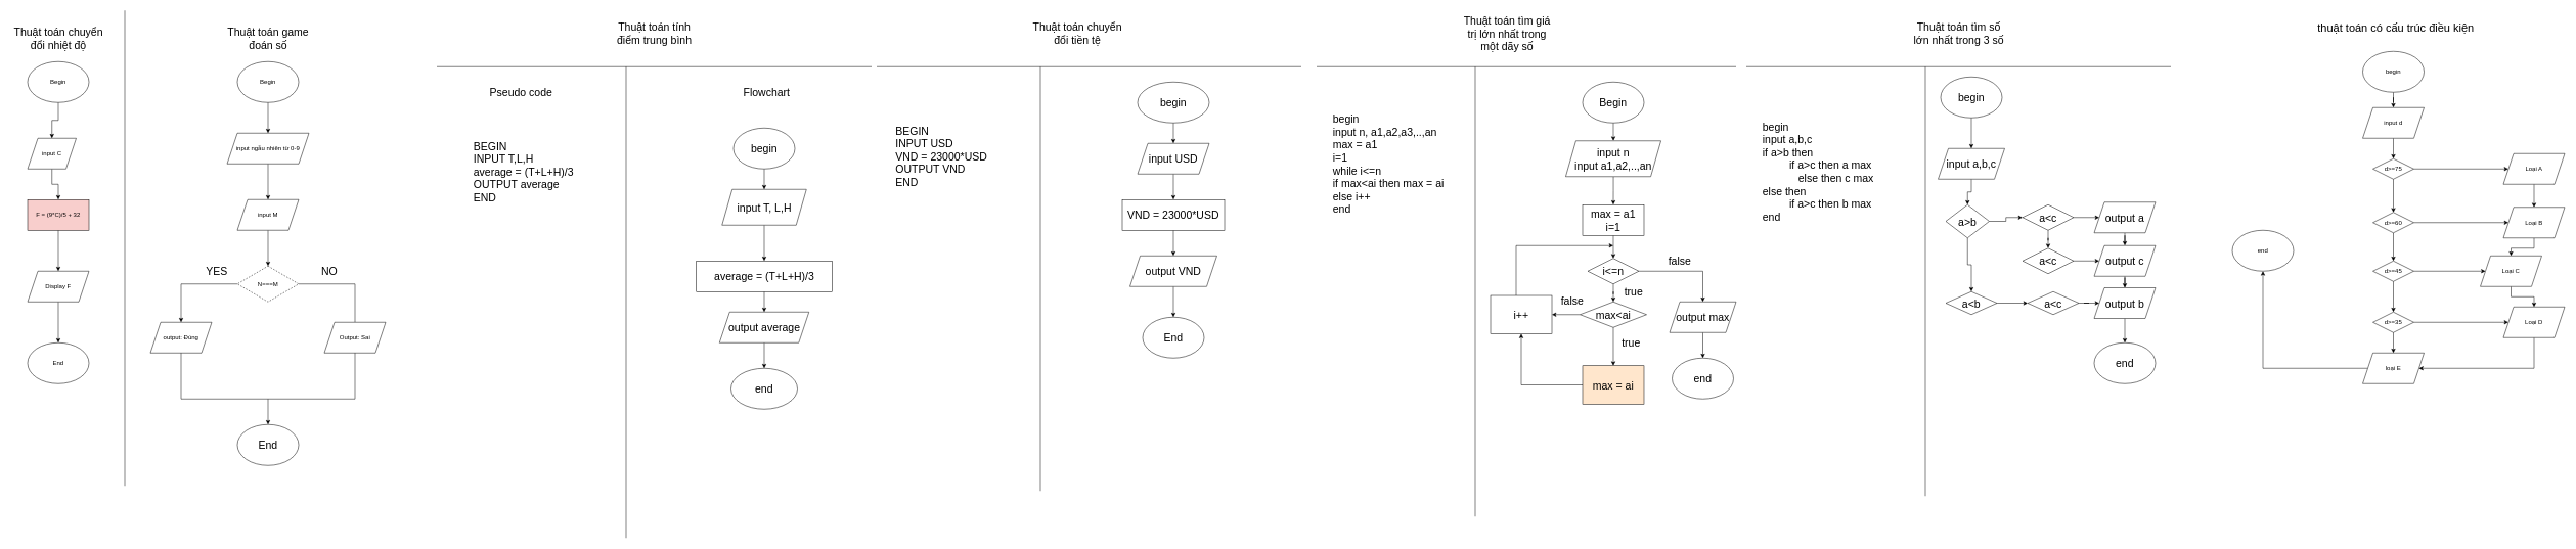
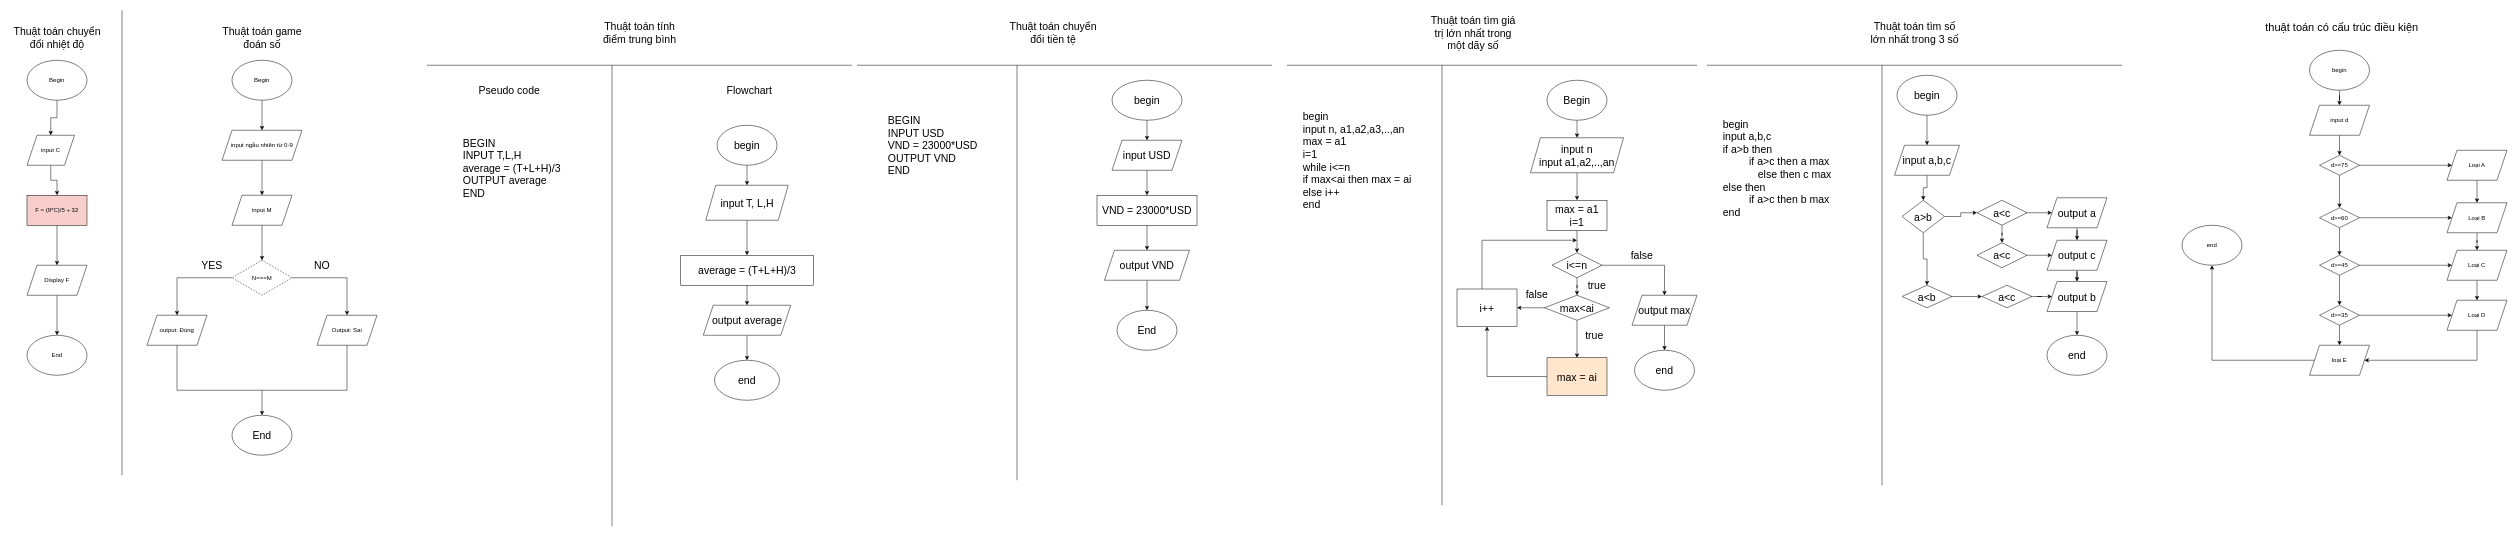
- <mxCell id="59" value="BEGIN&lt;br&gt;INPUT USD&lt;br&gt;VND = 23000*USD&lt;br&gt;OUTPUT VND&lt;br&gt;END" style="text;html=1;align=left;verticalAlign=middle;resizable=0;points=[];autosize=1;fontSize=21;" parent="1" vertex="1"><mxGeometry x="1748" y="240" width="190" height="130" as="geometry" /></mxCell>
+ <mxCell id="59" value="BEGIN&lt;br&gt;INPUT USD&lt;br&gt;VND = 23000*USD&lt;br&gt;OUTPUT VND&lt;br&gt;END" style="text;html=1;align=left;verticalAlign=middle;resizable=0;points=[];autosize=1;fontSize=21;" parent="1" vertex="1"><mxGeometry x="1773" y="225" width="190" height="130" as="geometry" /></mxCell>
- <mxCell id="139" value="Loại C" style="shape=parallelogram;perimeter=parallelogramPerimeter;whiteSpace=wrap;html=1;fixedSize=1;" vertex="1" parent="1"><mxGeometry x="4848" y="500" width="120" height="60" as="geometry" /></mxCell>
+ <mxCell id="139" value="Loại C" style="shape=parallelogram;perimeter=parallelogramPerimeter;whiteSpace=wrap;html=1;fixedSize=1;" vertex="1" parent="1"><mxGeometry x="4893" y="500" width="120" height="60" as="geometry" /></mxCell>
- <mxCell id="19" value="" style="edgeStyle=orthogonalEdgeStyle;rounded=0;orthogonalLoop=1;jettySize=auto;html=1;fontSize=21;endArrow=none;" parent="1" source="20" target="22" edge="1"><mxGeometry relative="1" as="geometry" /></mxCell>
+ <mxCell id="19" value="" style="edgeStyle=orthogonalEdgeStyle;rounded=0;orthogonalLoop=1;jettySize=auto;html=1;fontSize=21;" parent="1" source="20" target="22" edge="1"><mxGeometry relative="1" as="geometry" /></mxCell>
